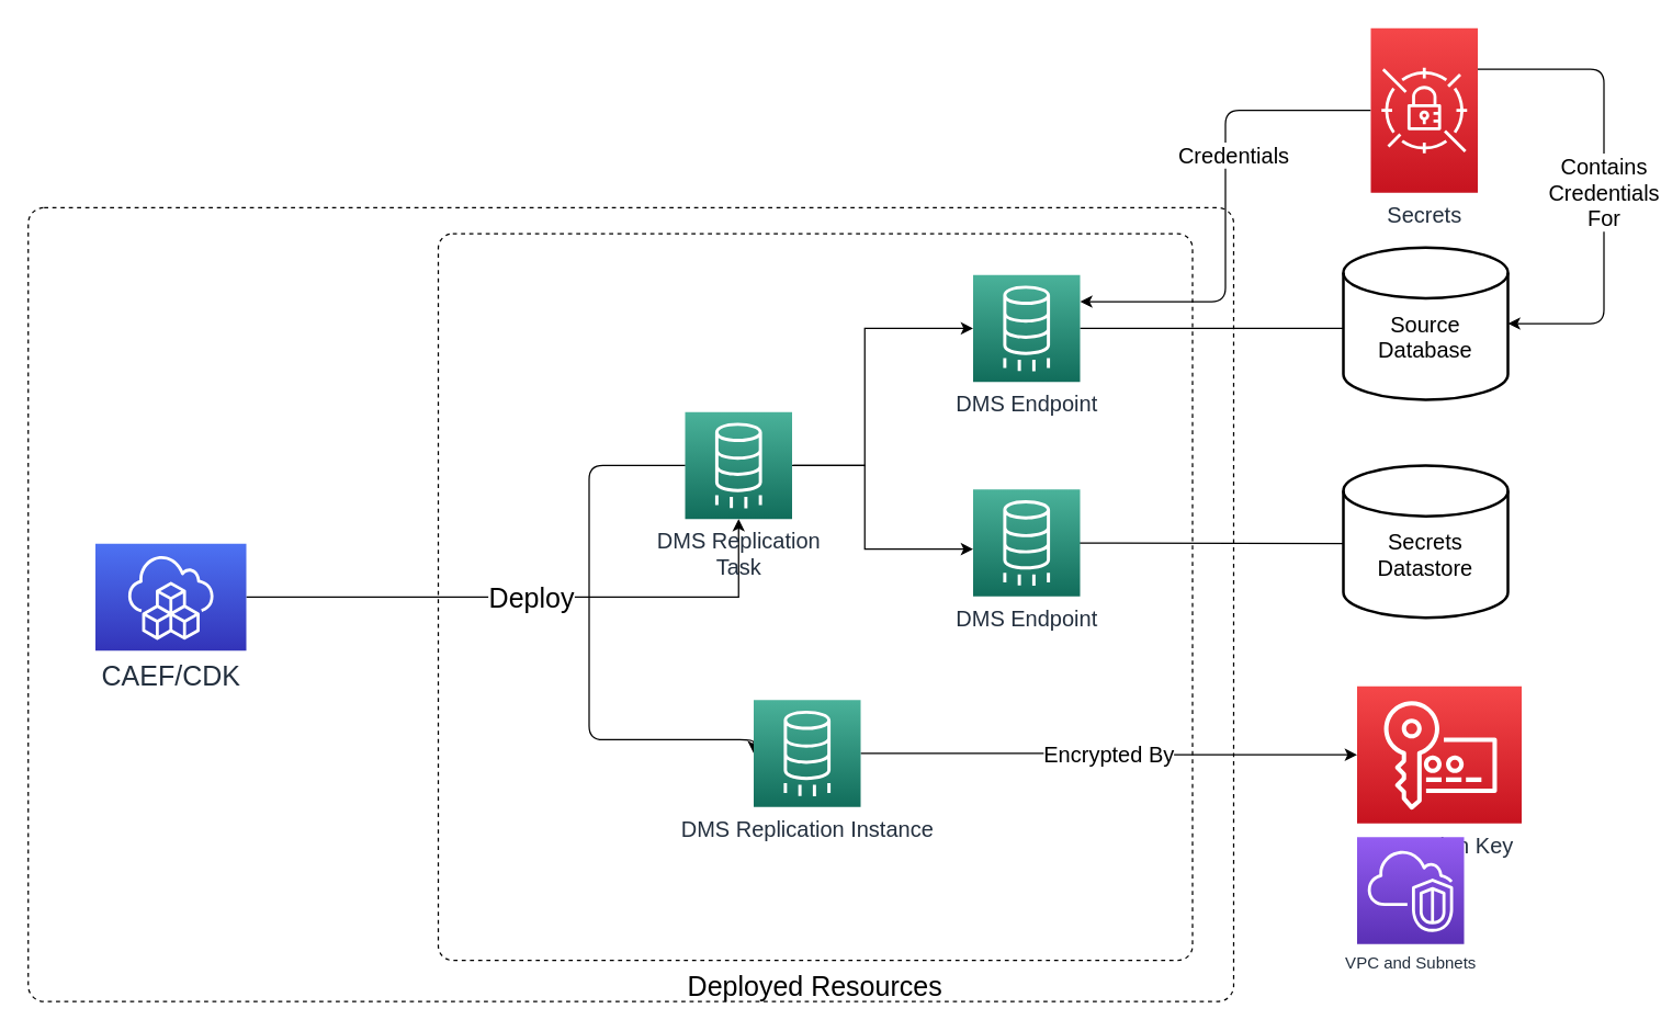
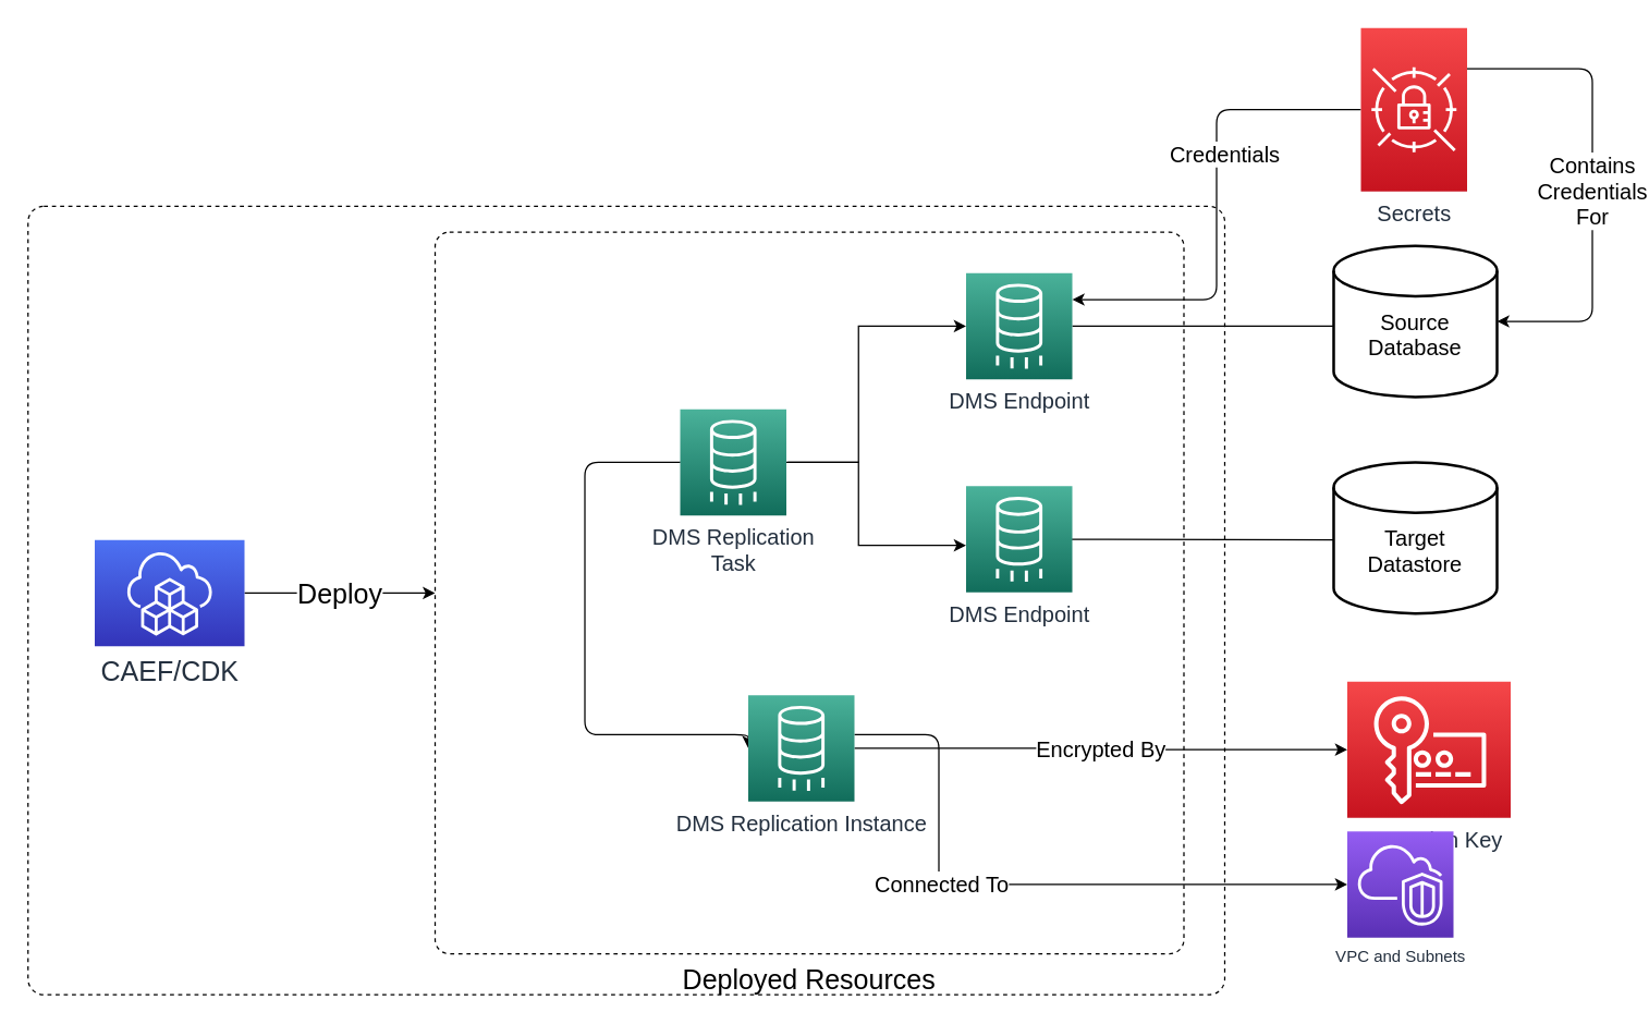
- <mxCell id="19" value="&lt;br&gt;Secrets&lt;br&gt;Datastore" style="strokeWidth=2;html=1;shape=mxgraph.flowchart.database;whiteSpace=wrap;fontSize=16;" vertex="1" parent="1"><mxGeometry x="979" y="339" width="120" height="111" as="geometry" /></mxCell>
+ <mxCell id="19" value="&lt;br&gt;Target&lt;br&gt;Datastore" style="strokeWidth=2;html=1;shape=mxgraph.flowchart.database;whiteSpace=wrap;fontSize=16;" vertex="1" parent="1"><mxGeometry x="979" y="339" width="120" height="111" as="geometry" /></mxCell>
- <mxCell id="4" value="Deploy" style="edgeStyle=orthogonalEdgeStyle;rounded=0;orthogonalLoop=1;jettySize=auto;html=1;fontSize=20;" parent="1" source="5" target="12" edge="1"><mxGeometry relative="1" as="geometry" /></mxCell>
+ <mxCell id="4" value="Deploy" style="edgeStyle=orthogonalEdgeStyle;rounded=0;orthogonalLoop=1;jettySize=auto;html=1;entryX=0;entryY=0.5;entryDx=0;entryDy=0;fontSize=20;" parent="1" source="5" target="3" edge="1"><mxGeometry relative="1" as="geometry" /></mxCell>
+ <mxCell id="15" value="Connected To" style="edgeStyle=orthogonalEdgeStyle;html=1;entryX=0;entryY=0.5;entryDx=0;entryDy=0;entryPerimeter=0;fontSize=16;" edge="1" parent="1" source="16" target="23"><mxGeometry x="-0.261" relative="1" as="geometry"><Array as="points"><mxPoint x="689" y="539" /><mxPoint x="689" y="649" /></Array><mxPoint as="offset" /></mxGeometry></mxCell>
